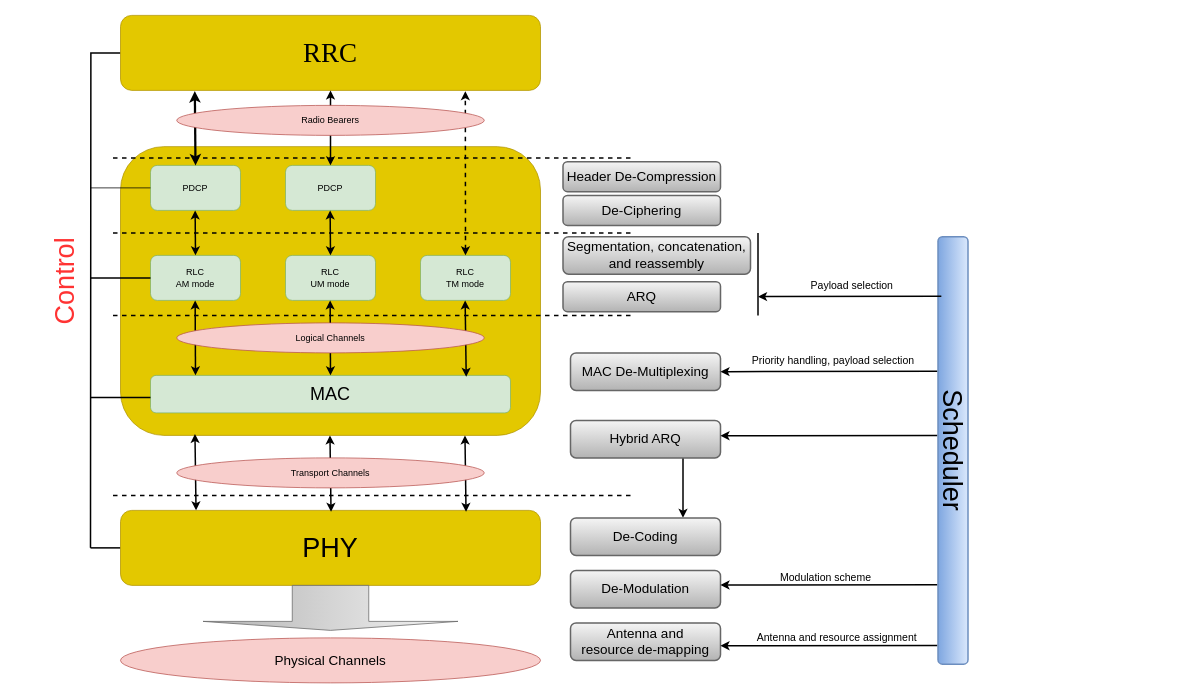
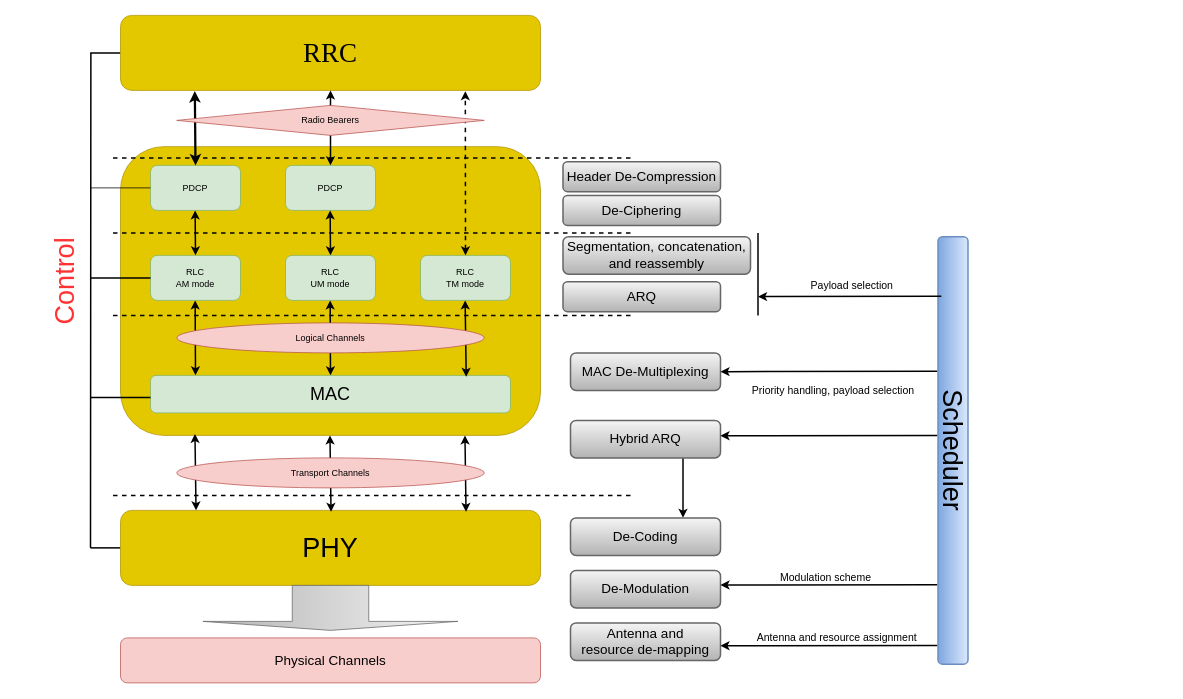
- <mxCell id="34" value="Radio Bearers" style="ellipse;whiteSpace=wrap;html=1;shadow=0;fillColor=#f8cecc;strokeColor=#b85450;" parent="1" vertex="1"><mxGeometry x="235" y="140" width="410" height="40" as="geometry" /></mxCell>
+ <mxCell id="34" value="Radio Bearers" style="rhombus;whiteSpace=wrap;html=1;shadow=0;fillColor=#f8cecc;strokeColor=#b85450;" parent="1" vertex="1"><mxGeometry x="235" y="140" width="410" height="40" as="geometry" /></mxCell>
- <mxCell id="54" value="&lt;font style=&quot;font-size: 14px&quot;&gt;Priority handling, payload selection&lt;/font&gt;" style="text;html=1;align=center;verticalAlign=middle;resizable=0;points=[];autosize=1;strokeColor=none;" parent="1" vertex="1"><mxGeometry x="995" y="470" width="230" height="20" as="geometry" /></mxCell>
+ <mxCell id="54" value="&lt;font style=&quot;font-size: 14px&quot;&gt;Priority handling, payload selection&lt;/font&gt;" style="text;html=1;align=center;verticalAlign=middle;resizable=0;points=[];autosize=1;strokeColor=none;" parent="1" vertex="1"><mxGeometry x="995" y="510" width="230" height="20" as="geometry" /></mxCell>
- <mxCell id="33" value="&lt;font style=&quot;font-size: 18px&quot;&gt;Physical Channels&lt;/font&gt;" style="ellipse;whiteSpace=wrap;html=1;shadow=0;fillColor=#f8cecc;strokeColor=#b85450;" parent="1" vertex="1"><mxGeometry x="160" y="850" width="560" height="60" as="geometry" /></mxCell>
+ <mxCell id="33" value="&lt;font style=&quot;font-size: 18px&quot;&gt;Physical Channels&lt;/font&gt;" style="whiteSpace=wrap;html=1;shadow=0;fillColor=#f8cecc;strokeColor=#b85450;rounded=1;" parent="1" vertex="1"><mxGeometry x="160" y="850" width="560" height="60" as="geometry" /></mxCell>
